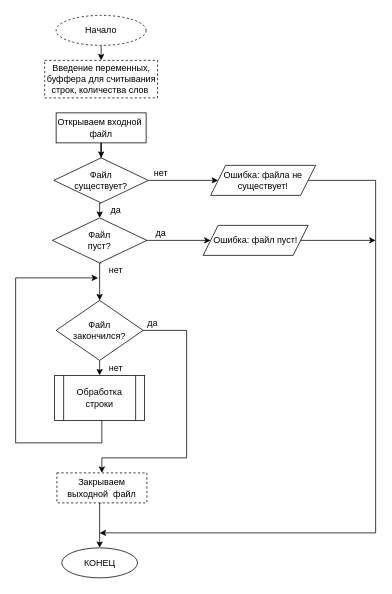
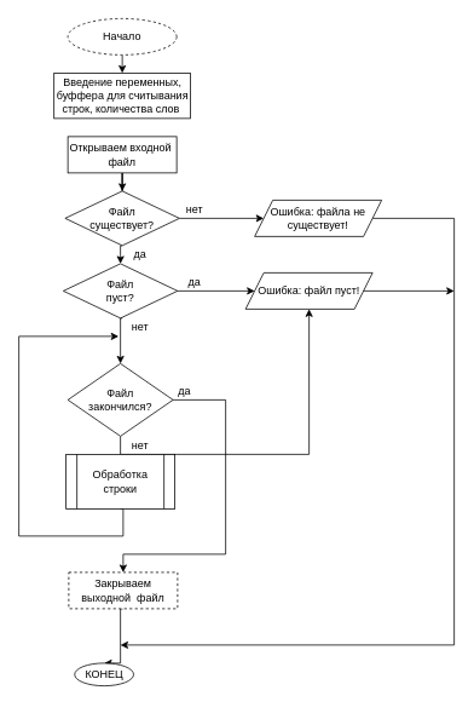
- <mxCell id="4" value="Введение переменных, буффера для считывания строк, количества слов&amp;nbsp;" style="whiteSpace=wrap;html=1;dashed=1;" parent="1" vertex="1"><mxGeometry x="58.75" y="80" width="150.5" height="50" as="geometry" /></mxCell>
+ <mxCell id="4" value="Введение переменных, буффера для считывания строк, количества слов&amp;nbsp;" style="whiteSpace=wrap;html=1;" parent="1" vertex="1"><mxGeometry x="58.75" y="80" width="150.5" height="50" as="geometry" /></mxCell>
- <mxCell id="22" style="edgeStyle=orthogonalEdgeStyle;rounded=0;orthogonalLoop=1;jettySize=auto;html=1;exitX=0.5;exitY=1;exitDx=0;exitDy=0;entryX=0.5;entryY=0;entryDx=0;entryDy=0;" parent="1" source="23" target="28" edge="1"><mxGeometry relative="1" as="geometry" /></mxCell>
+ <mxCell id="22" style="edgeStyle=orthogonalEdgeStyle;rounded=0;orthogonalLoop=1;jettySize=auto;html=1;exitX=0.5;exitY=1;exitDx=0;exitDy=0;" parent="1" source="23" target="14" edge="1"><mxGeometry relative="1" as="geometry" /></mxCell>
- <mxCell id="19" value="КОНЕЦ" style="ellipse;whiteSpace=wrap;html=1;" parent="1" vertex="1"><mxGeometry x="81.5" y="730" width="101" height="40" as="geometry" /></mxCell>
+ <mxCell id="19" value="КОНЕЦ" style="ellipse;whiteSpace=wrap;html=1;" parent="1" vertex="1"><mxGeometry x="81.5" y="730" width="65" height="25" as="geometry" /></mxCell>
